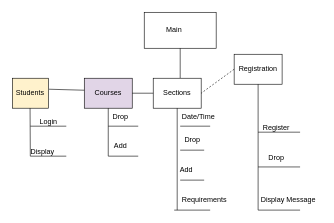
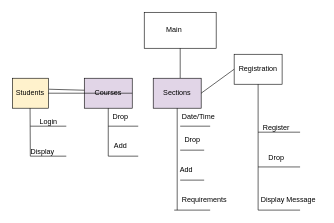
- <mxCell id="14" value="" style="endArrow=none;html=1;rounded=0;exitX=0;exitY=0.5;exitDx=0;exitDy=0;entryX=1;entryY=0.5;entryDx=0;entryDy=0;dashed=1;" edge="1" parent="1" source="13" target="11"><mxGeometry width="50" height="50" relative="1" as="geometry"><mxPoint x="450" y="315" as="sourcePoint" /><mxPoint x="490" y="350" as="targetPoint" /></mxGeometry></mxCell>
+ <mxCell id="14" value="" style="endArrow=none;html=1;rounded=0;exitX=0;exitY=0.5;exitDx=0;exitDy=0;entryX=1;entryY=0.5;entryDx=0;entryDy=0;" edge="1" parent="1" source="13" target="11"><mxGeometry width="50" height="50" relative="1" as="geometry"><mxPoint x="450" y="315" as="sourcePoint" /><mxPoint x="490" y="350" as="targetPoint" /></mxGeometry></mxCell>
- <mxCell id="15" value="" style="endArrow=none;html=1;rounded=0;entryX=0;entryY=0.5;entryDx=0;entryDy=0;exitX=1;exitY=0.5;exitDx=0;exitDy=0;" edge="1" parent="1" source="6" target="11"><mxGeometry width="50" height="50" relative="1" as="geometry"><mxPoint x="220" y="190" as="sourcePoint" /><mxPoint x="245" y="190" as="targetPoint" /></mxGeometry></mxCell>
+ <mxCell id="15" value="" style="endArrow=none;html=1;rounded=0;exitX=1;exitY=0.5;exitDx=0;exitDy=0;" edge="1" parent="1" source="6" target="5"><mxGeometry width="50" height="50" relative="1" as="geometry"><mxPoint x="220" y="190" as="sourcePoint" /><mxPoint x="245" y="190" as="targetPoint" /></mxGeometry></mxCell>
- <mxCell id="11" value="Sections" style="rounded=0;whiteSpace=wrap;html=1;" vertex="1" parent="1"><mxGeometry x="255" y="130" width="80" height="50" as="geometry" /></mxCell>
+ <mxCell id="11" value="Sections" style="rounded=0;whiteSpace=wrap;html=1;fillColor=#e1d5e7;" vertex="1" parent="1"><mxGeometry x="255" y="130" width="80" height="50" as="geometry" /></mxCell>
